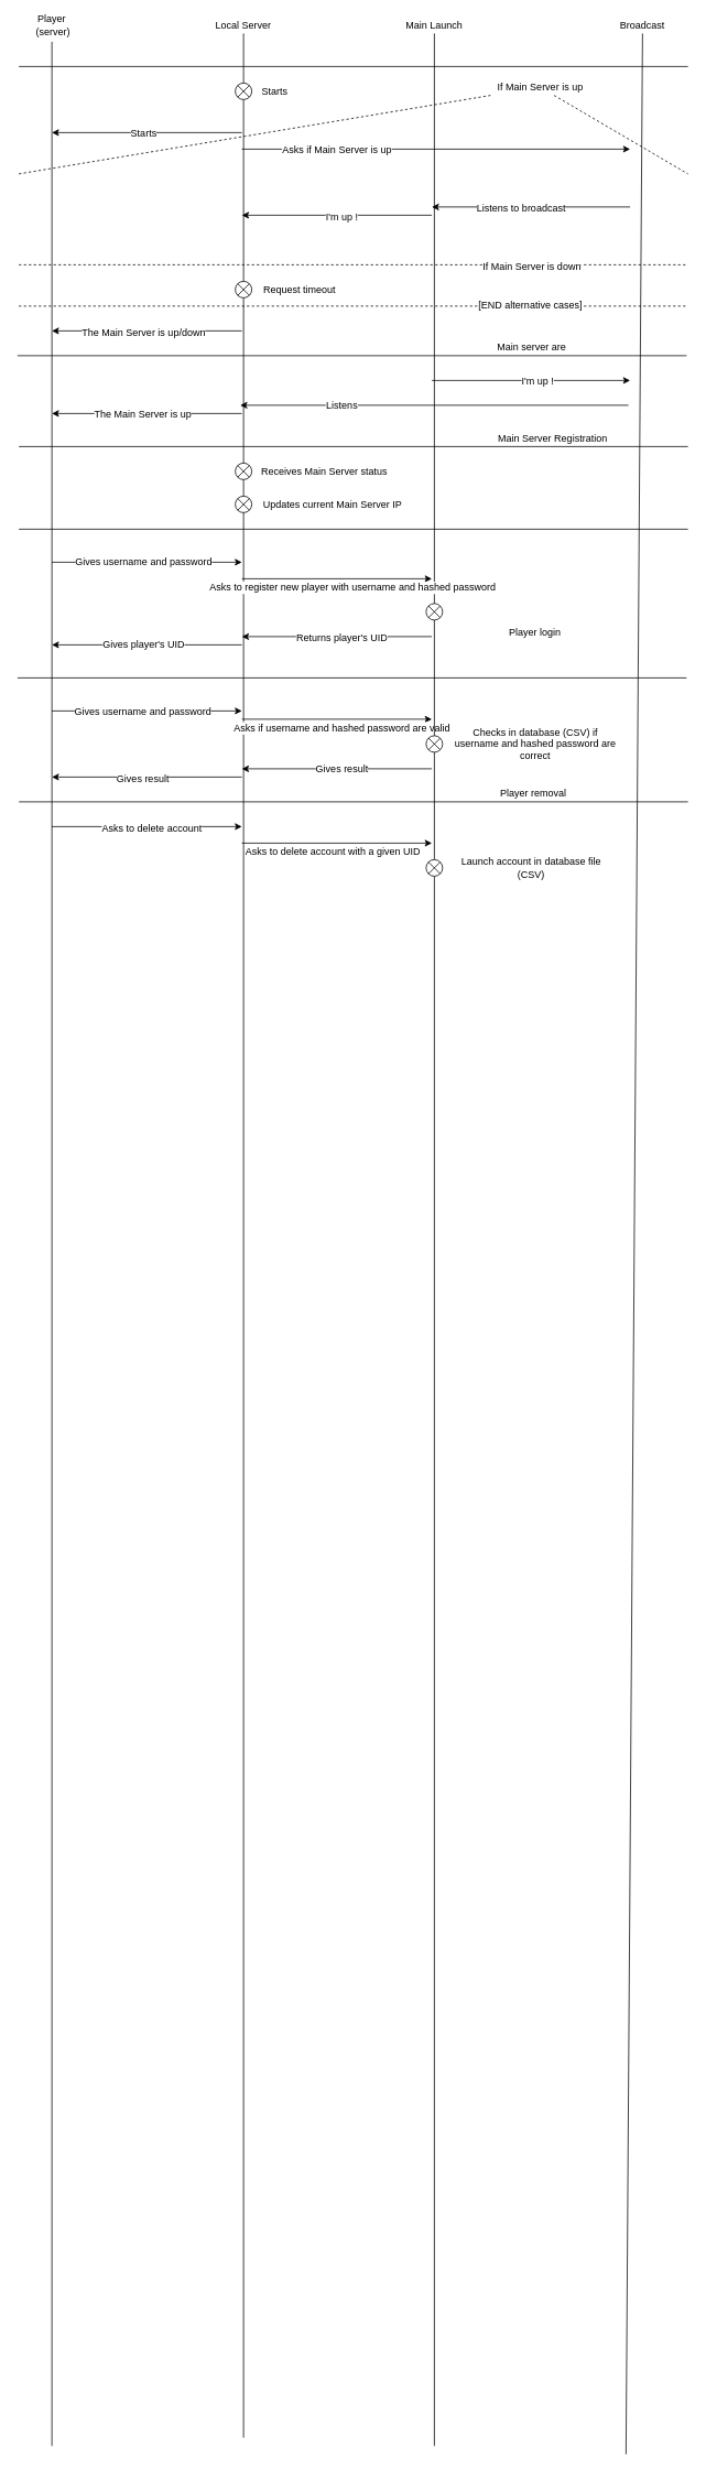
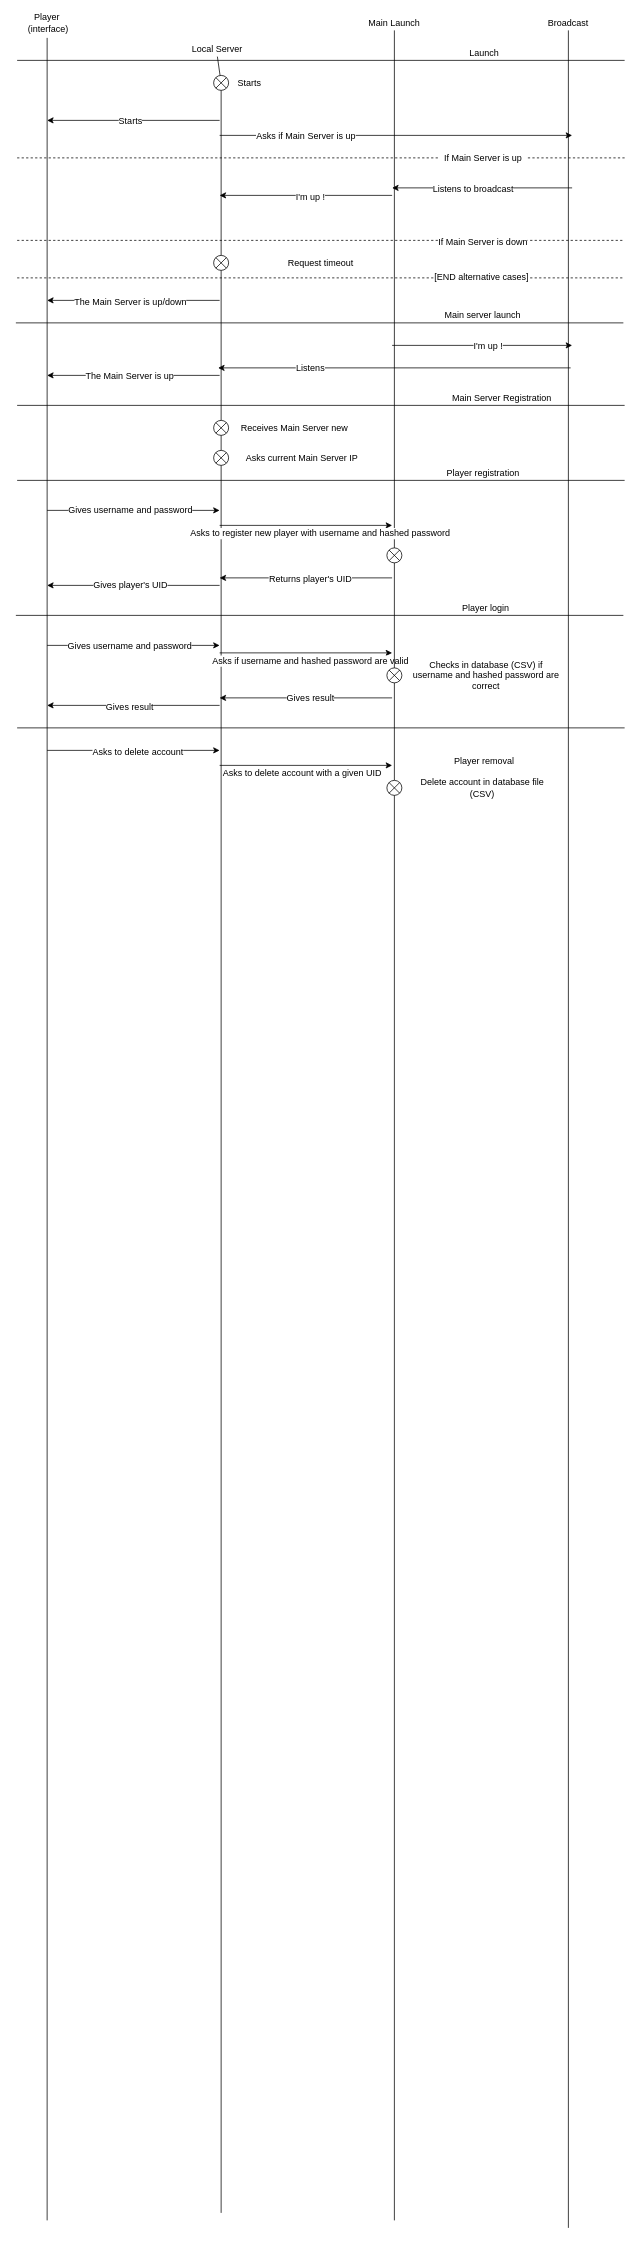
- <mxCell id="2" value="&lt;div&gt;Player&lt;/div&gt;&amp;nbsp;(server)" style="text;html=1;strokeColor=none;fillColor=none;align=center;verticalAlign=middle;whiteSpace=wrap;rounded=0;" vertex="1" parent="1"><mxGeometry x="42" y="20" width="40" height="20" as="geometry" /></mxCell>
+ <mxCell id="2" value="&lt;div&gt;Player&lt;/div&gt;&amp;nbsp;(interface)" style="text;html=1;strokeColor=none;fillColor=none;align=center;verticalAlign=middle;whiteSpace=wrap;rounded=0;" vertex="1" parent="1"><mxGeometry x="42" y="20" width="40" height="20" as="geometry" /></mxCell>
- <mxCell id="3" value="Local Server" style="text;html=1;strokeColor=none;fillColor=none;align=center;verticalAlign=middle;whiteSpace=wrap;rounded=0;" vertex="1" parent="1"><mxGeometry x="254" y="20" width="80" height="20" as="geometry" /></mxCell>
+ <mxCell id="3" value="Local Server" style="text;html=1;strokeColor=none;fillColor=none;align=center;verticalAlign=middle;whiteSpace=wrap;rounded=0;" vertex="1" parent="1"><mxGeometry x="249" y="55" width="80" height="20" as="geometry" /></mxCell>
- <mxCell id="5" value="Broadcast" style="text;html=1;strokeColor=none;fillColor=none;align=center;verticalAlign=middle;whiteSpace=wrap;rounded=0;" vertex="1" parent="1"><mxGeometry x="742" y="20" width="70" height="20" as="geometry" /></mxCell>
+ <mxCell id="5" value="Broadcast" style="text;html=1;strokeColor=none;fillColor=none;align=center;verticalAlign=middle;whiteSpace=wrap;rounded=0;" vertex="1" parent="1"><mxGeometry x="722" y="20" width="70" height="20" as="geometry" /></mxCell>
+ <mxCell id="11" value="&lt;div&gt;Launch&lt;/div&gt;" style="text;html=1;strokeColor=none;fillColor=none;align=center;verticalAlign=middle;whiteSpace=wrap;rounded=0;" vertex="1" parent="1"><mxGeometry x="565" y="60" width="160" height="20" as="geometry" /></mxCell>
- <mxCell id="19" value="If Main Server is up" style="text;html=1;align=center;verticalAlign=middle;resizable=0;points=[];autosize=1;" vertex="1" parent="1"><mxGeometry x="593" y="95" width="120" height="20" as="geometry" /></mxCell>
+ <mxCell id="19" value="If Main Server is up" style="text;html=1;align=center;verticalAlign=middle;resizable=0;points=[];autosize=1;" vertex="1" parent="1"><mxGeometry x="583" y="200" width="120" height="20" as="geometry" /></mxCell>
- <mxCell id="27" value="Request timeout" style="text;html=1;strokeColor=none;fillColor=none;align=center;verticalAlign=middle;whiteSpace=wrap;rounded=0;fontFamily=Helvetica;" vertex="1" parent="1"><mxGeometry x="312" y="340" width="100" height="20" as="geometry" /></mxCell>
+ <mxCell id="27" value="Request timeout" style="text;html=1;strokeColor=none;fillColor=none;align=center;verticalAlign=middle;whiteSpace=wrap;rounded=0;fontFamily=Helvetica;" vertex="1" parent="1"><mxGeometry x="377" y="340" width="100" height="20" as="geometry" /></mxCell>
- <mxCell id="15" value="Main server are" style="text;html=1;strokeColor=none;fillColor=none;align=center;verticalAlign=middle;whiteSpace=wrap;rounded=0;" vertex="1" parent="1"><mxGeometry x="583.33" y="410" width="120" height="20" as="geometry" /></mxCell>
+ <mxCell id="15" value="Main server launch" style="text;html=1;strokeColor=none;fillColor=none;align=center;verticalAlign=middle;whiteSpace=wrap;rounded=0;" vertex="1" parent="1"><mxGeometry x="583.33" y="410" width="120" height="20" as="geometry" /></mxCell>
- <mxCell id="49" value="Receives Main Server status" style="text;html=1;strokeColor=none;fillColor=none;align=center;verticalAlign=middle;whiteSpace=wrap;rounded=0;fontFamily=Helvetica;" vertex="1" parent="1"><mxGeometry x="312" y="560" width="160" height="20" as="geometry" /></mxCell>
+ <mxCell id="49" value="Receives Main Server new" style="text;html=1;strokeColor=none;fillColor=none;align=center;verticalAlign=middle;whiteSpace=wrap;rounded=0;fontFamily=Helvetica;" vertex="1" parent="1"><mxGeometry x="312" y="560" width="160" height="20" as="geometry" /></mxCell>
- <mxCell id="52" value="Updates current Main Server IP" style="text;html=1;strokeColor=none;fillColor=none;align=center;verticalAlign=middle;whiteSpace=wrap;rounded=0;fontFamily=Helvetica;" vertex="1" parent="1"><mxGeometry x="312" y="600" width="180" height="20" as="geometry" /></mxCell>
+ <mxCell id="52" value="Asks current Main Server IP" style="text;html=1;strokeColor=none;fillColor=none;align=center;verticalAlign=middle;whiteSpace=wrap;rounded=0;fontFamily=Helvetica;" vertex="1" parent="1"><mxGeometry x="312" y="600" width="180" height="20" as="geometry" /></mxCell>
+ <mxCell id="58" value="Player registration" style="text;html=1;strokeColor=none;fillColor=none;align=center;verticalAlign=middle;whiteSpace=wrap;rounded=0;fontFamily=Helvetica;" vertex="1" parent="1"><mxGeometry x="590.5" y="620" width="105" height="20" as="geometry" /></mxCell>
- <mxCell id="39" value="Player login" style="text;html=1;strokeColor=none;fillColor=none;align=center;verticalAlign=middle;whiteSpace=wrap;rounded=0;fontFamily=Helvetica;" vertex="1" parent="1"><mxGeometry x="612" y="755" width="70" height="20" as="geometry" /></mxCell>
+ <mxCell id="39" value="Player login" style="text;html=1;strokeColor=none;fillColor=none;align=center;verticalAlign=middle;whiteSpace=wrap;rounded=0;fontFamily=Helvetica;" vertex="1" parent="1"><mxGeometry x="612" y="800" width="70" height="20" as="geometry" /></mxCell>
- <mxCell id="77" value="Player removal" style="text;html=1;strokeColor=none;fillColor=none;align=center;verticalAlign=middle;whiteSpace=wrap;rounded=0;fontFamily=Helvetica;" vertex="1" parent="1"><mxGeometry x="603" y="950" width="84" height="20" as="geometry" /></mxCell>
+ <mxCell id="77" value="Player removal" style="text;html=1;strokeColor=none;fillColor=none;align=center;verticalAlign=middle;whiteSpace=wrap;rounded=0;fontFamily=Helvetica;" vertex="1" parent="1"><mxGeometry x="603" y="1005" width="84" height="20" as="geometry" /></mxCell>
- <mxCell id="84" value="Launch account in database file (CSV)" style="text;html=1;strokeColor=none;fillColor=none;align=center;verticalAlign=middle;whiteSpace=wrap;rounded=0;fontFamily=Helvetica;" vertex="1" parent="1"><mxGeometry x="543" y="1040" width="199" height="20" as="geometry" /></mxCell>
+ <mxCell id="84" value="Delete account in database file (CSV)" style="text;html=1;strokeColor=none;fillColor=none;align=center;verticalAlign=middle;whiteSpace=wrap;rounded=0;fontFamily=Helvetica;" vertex="1" parent="1"><mxGeometry x="543" y="1040" width="199" height="20" as="geometry" /></mxCell>
